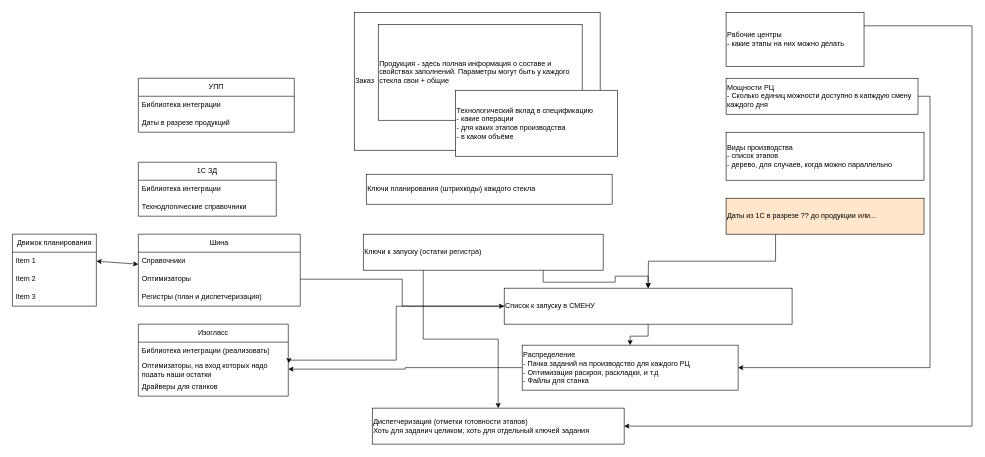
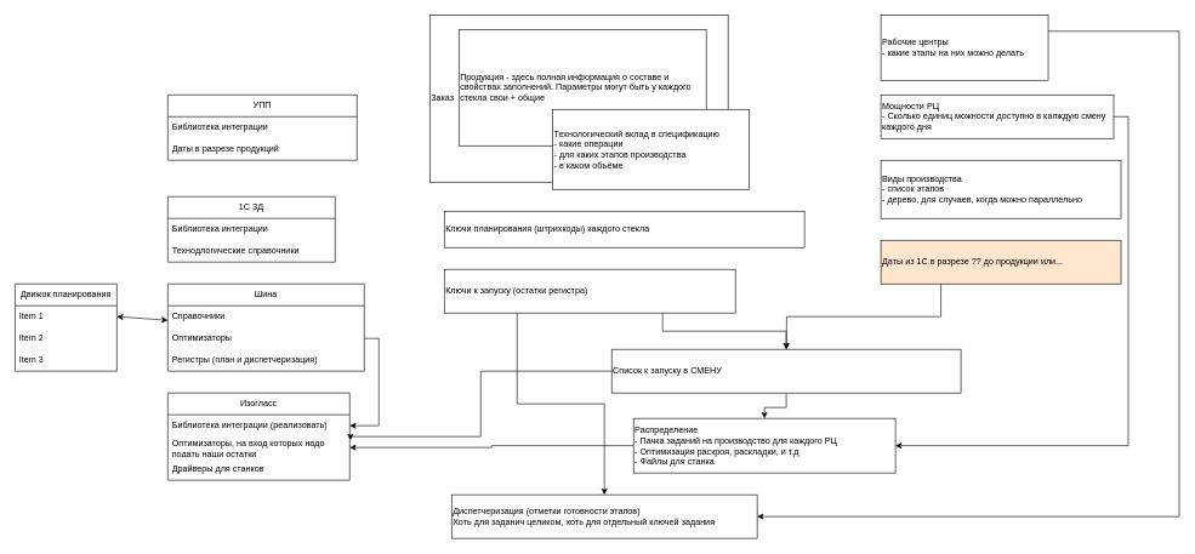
- <mxCell id="12" value="Ключи планирования (штрихкоды) каждого стекла" style="rounded=0;whiteSpace=wrap;html=1;align=left;" vertex="1" parent="1"><mxGeometry x="610" y="290" width="410" height="50" as="geometry" /></mxCell>
+ <mxCell id="12" value="Ключи планирования (штрихкоды) каждого стекла" style="rounded=0;whiteSpace=wrap;html=1;align=left;" vertex="1" parent="1"><mxGeometry x="610" y="290" width="495" height="50" as="geometry" /></mxCell>
- <mxCell id="15" value="Ключи к запуску (остатки регистра)" style="rounded=0;whiteSpace=wrap;html=1;align=left;" vertex="1" parent="1"><mxGeometry x="605" y="390" width="400" height="60" as="geometry" /></mxCell>
+ <mxCell id="15" value="Ключи к запуску (остатки регистра)" style="rounded=0;whiteSpace=wrap;html=1;align=left;" vertex="1" parent="1"><mxGeometry x="610" y="370" width="400" height="60" as="geometry" /></mxCell>
- <mxCell id="35" style="edgeStyle=orthogonalEdgeStyle;rounded=0;orthogonalLoop=1;jettySize=auto;html=1;exitX=1;exitY=0.5;exitDx=0;exitDy=0;" edge="1" parent="1" source="29" target="17"><mxGeometry relative="1" as="geometry" /></mxCell>
+ <mxCell id="35" style="edgeStyle=orthogonalEdgeStyle;rounded=0;orthogonalLoop=1;jettySize=auto;html=1;exitX=1;exitY=0.5;exitDx=0;exitDy=0;entryX=1;entryY=0.5;entryDx=0;entryDy=0;" edge="1" parent="1" source="29" target="32"><mxGeometry relative="1" as="geometry" /></mxCell>
